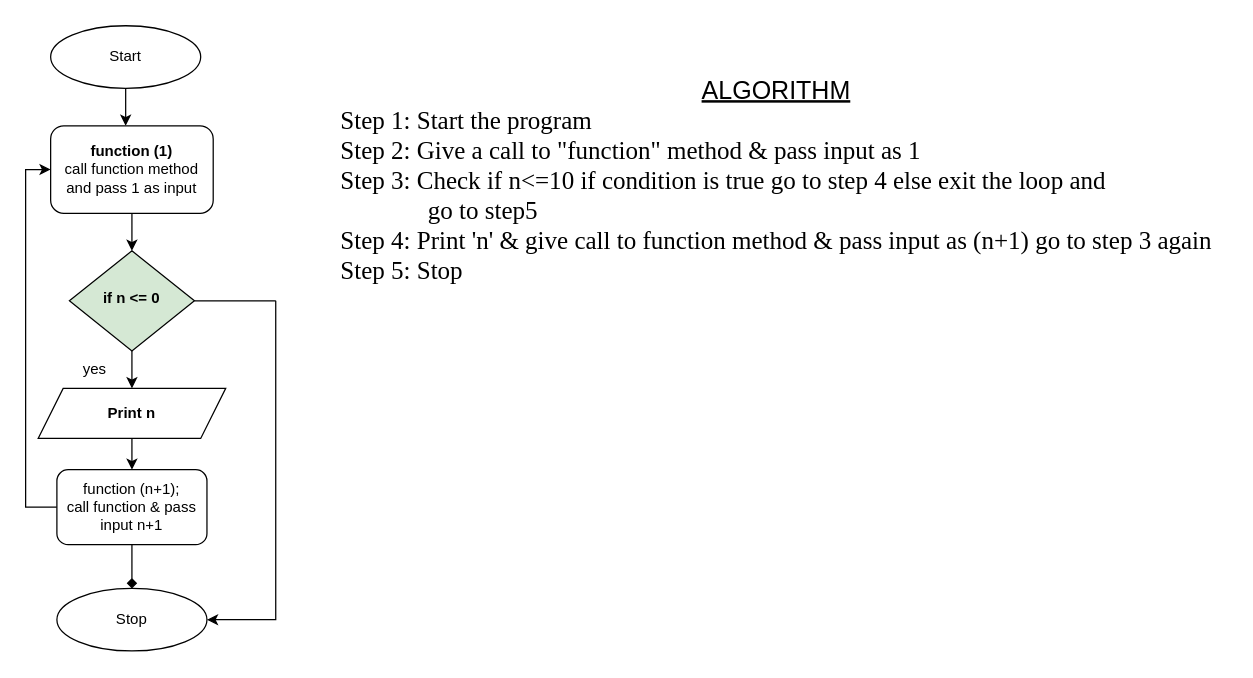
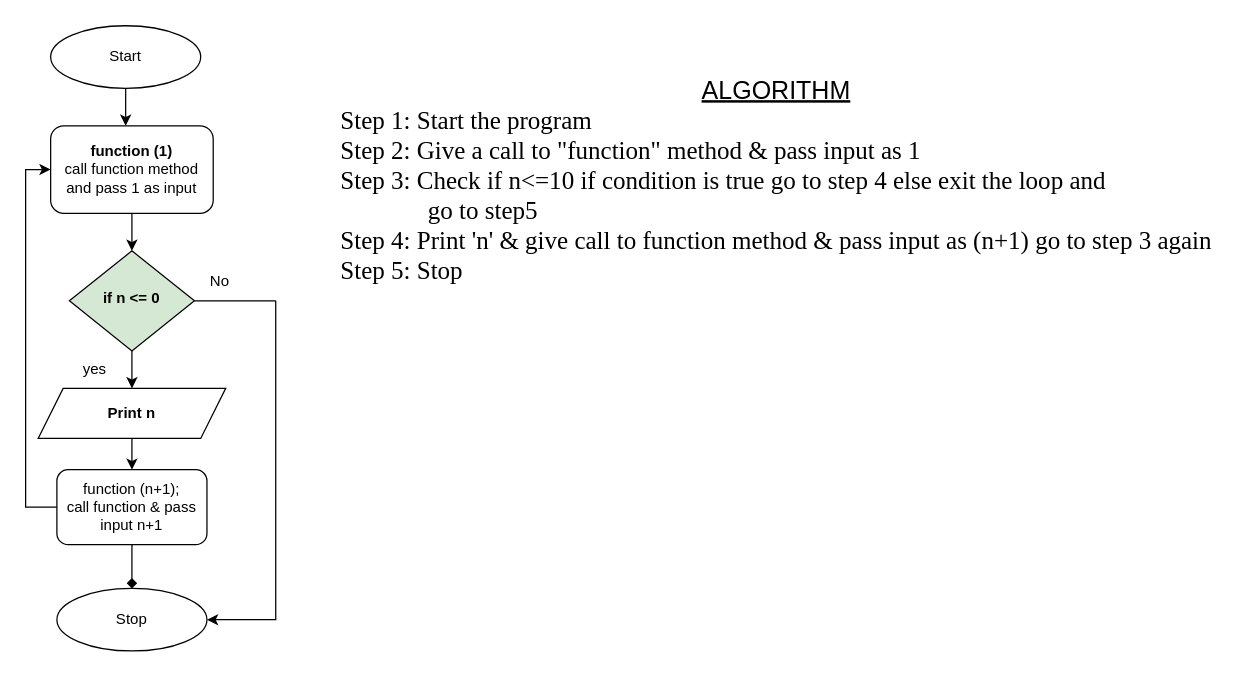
+ <mxCell id="19" value="No" style="text;html=1;resizable=0;autosize=1;align=center;verticalAlign=middle;points=[];fillColor=none;strokeColor=none;rounded=0;" parent="1" vertex="1"><mxGeometry x="155" y="210" width="40" height="30" as="geometry" /></mxCell>
